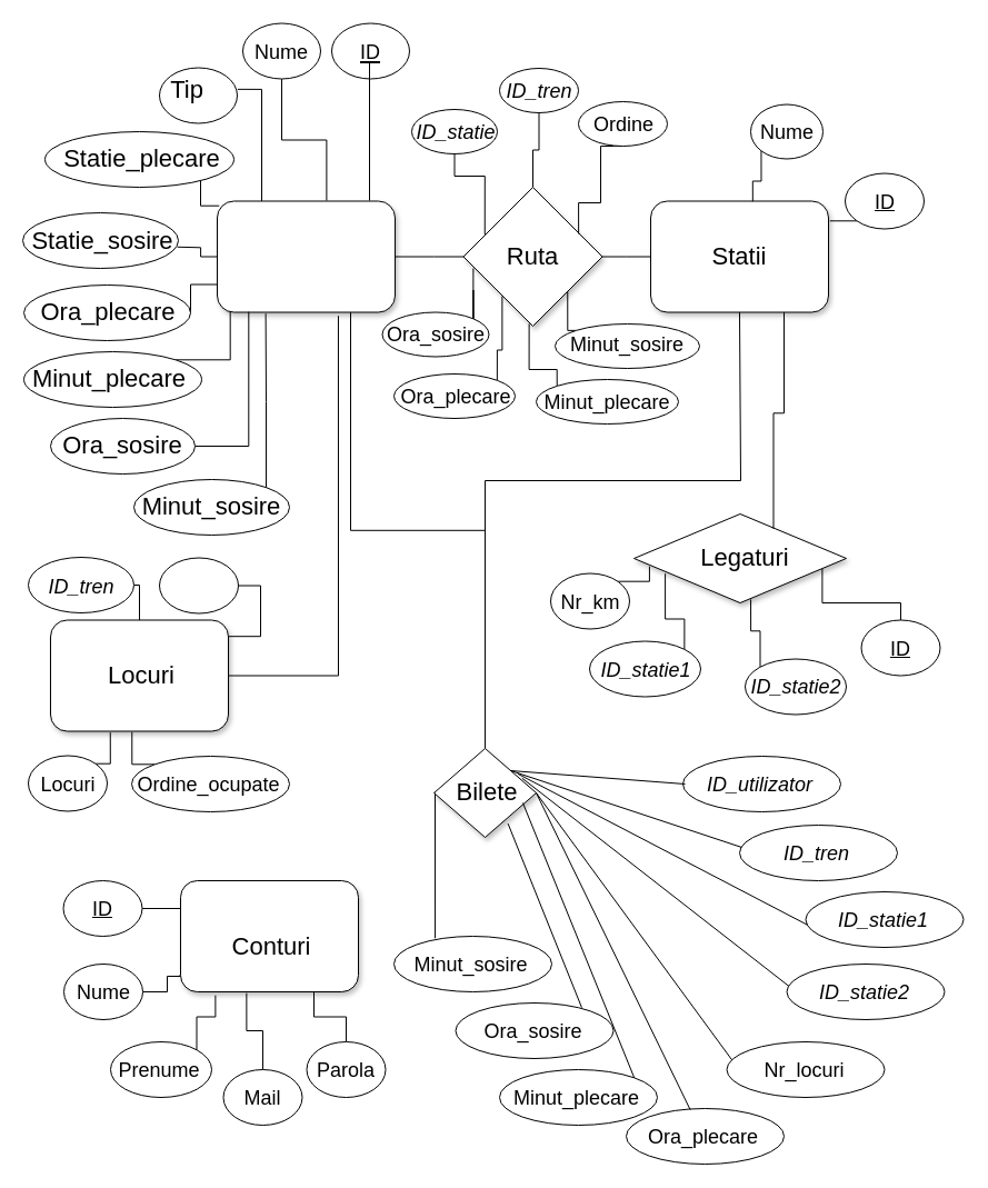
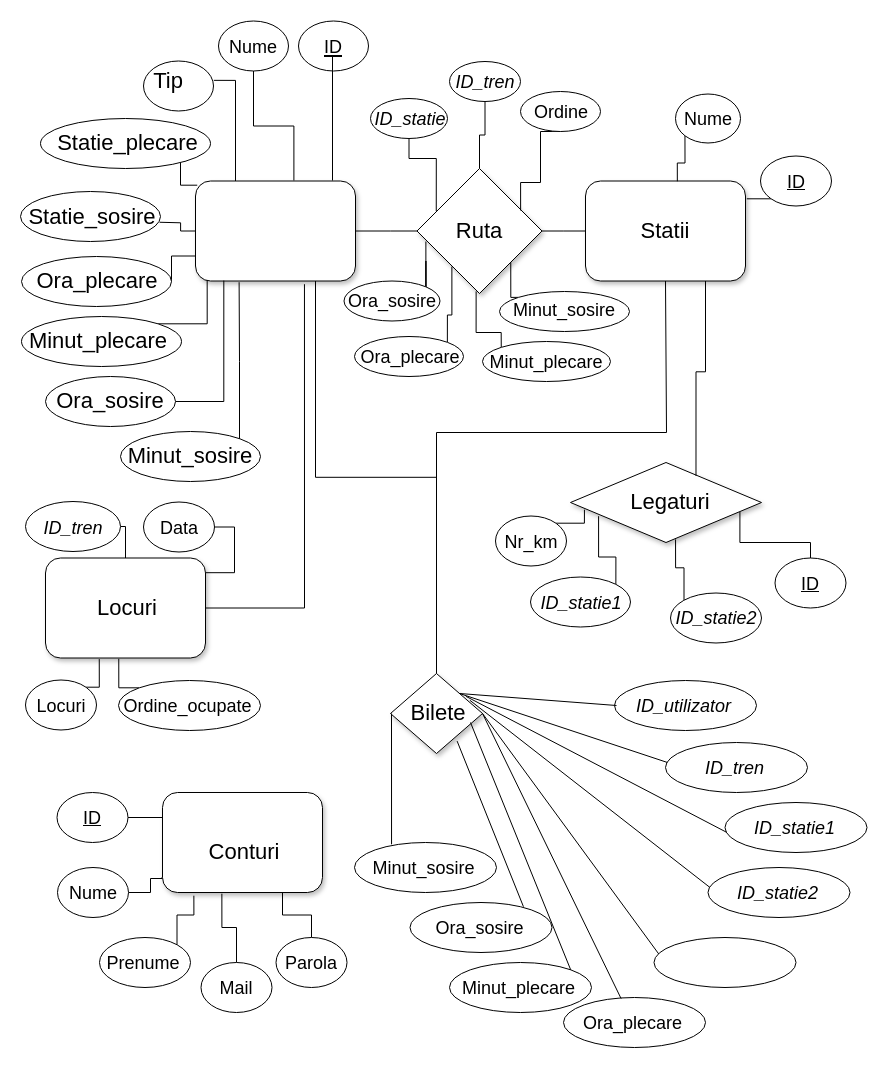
+ <mxCell id="98" value="&lt;font style=&quot;font-size: 18px&quot;&gt;Data&lt;/font&gt;" style="text;html=1;strokeColor=none;fillColor=none;align=center;verticalAlign=middle;whiteSpace=wrap;rounded=0;shadow=0;glass=0;fontSize=22;" vertex="1" parent="1"><mxGeometry x="158.5" y="516.5" width="40" height="20" as="geometry" /></mxCell>
- <mxCell id="123" value="&lt;font style=&quot;font-size: 18px&quot;&gt;Nr_locuri&lt;/font&gt;" style="text;html=1;strokeColor=none;fillColor=none;align=center;verticalAlign=middle;whiteSpace=wrap;rounded=0;shadow=0;glass=0;fontSize=22;" vertex="1" parent="1"><mxGeometry x="655.5" y="952" width="135" height="20" as="geometry" /></mxCell>
